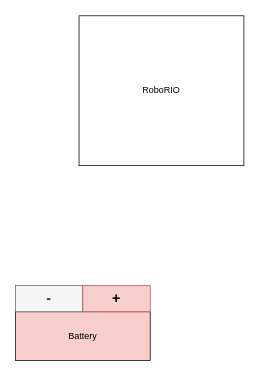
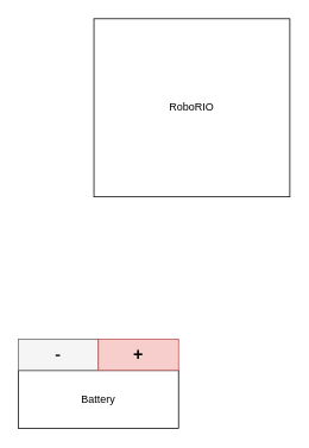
- <mxCell id="3" value="Battery" style="rounded=0;whiteSpace=wrap;html=1;fillColor=#f8cecc;" vertex="1" parent="1"><mxGeometry x="20" y="415" width="180" height="65" as="geometry" /></mxCell>
+ <mxCell id="3" value="Battery" style="rounded=0;whiteSpace=wrap;html=1;" vertex="1" parent="1"><mxGeometry x="20" y="415" width="180" height="65" as="geometry" /></mxCell>
